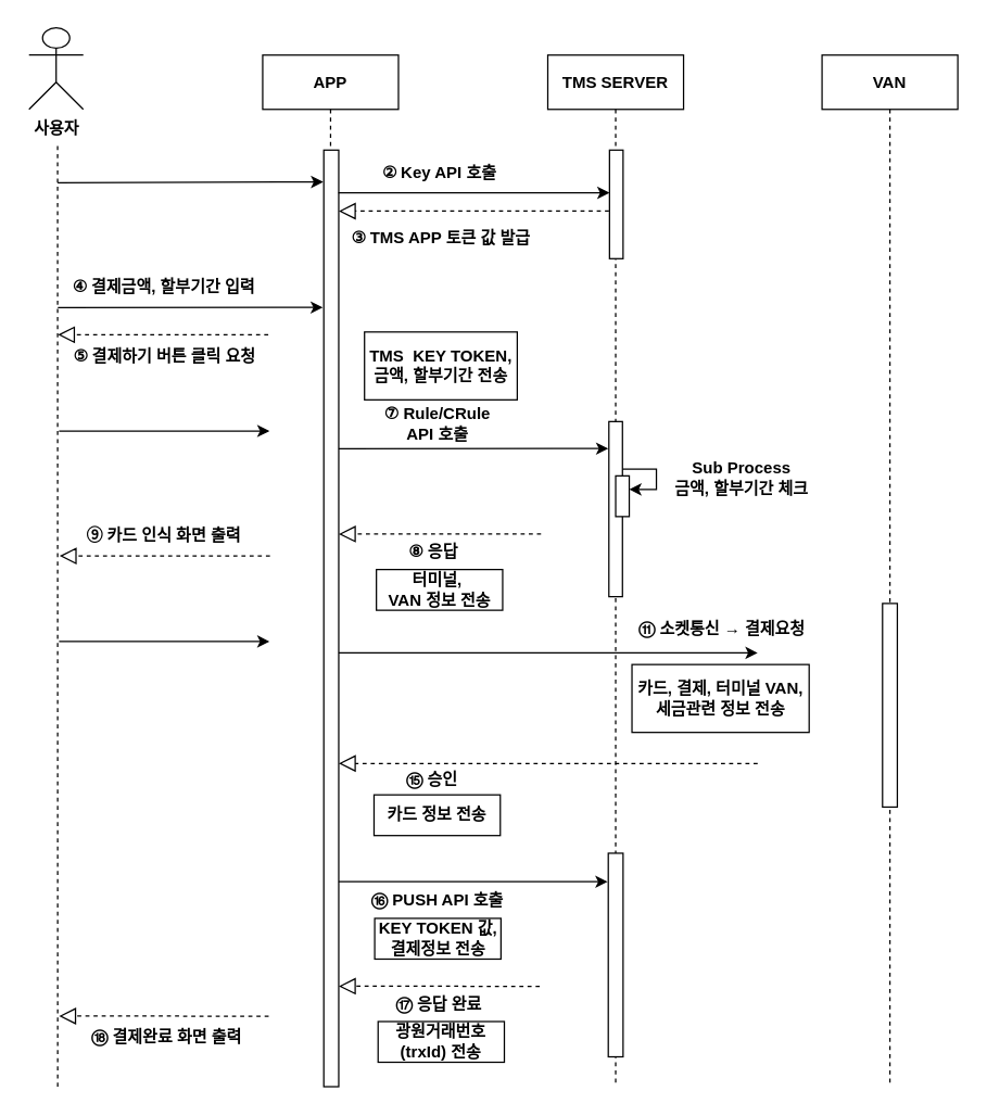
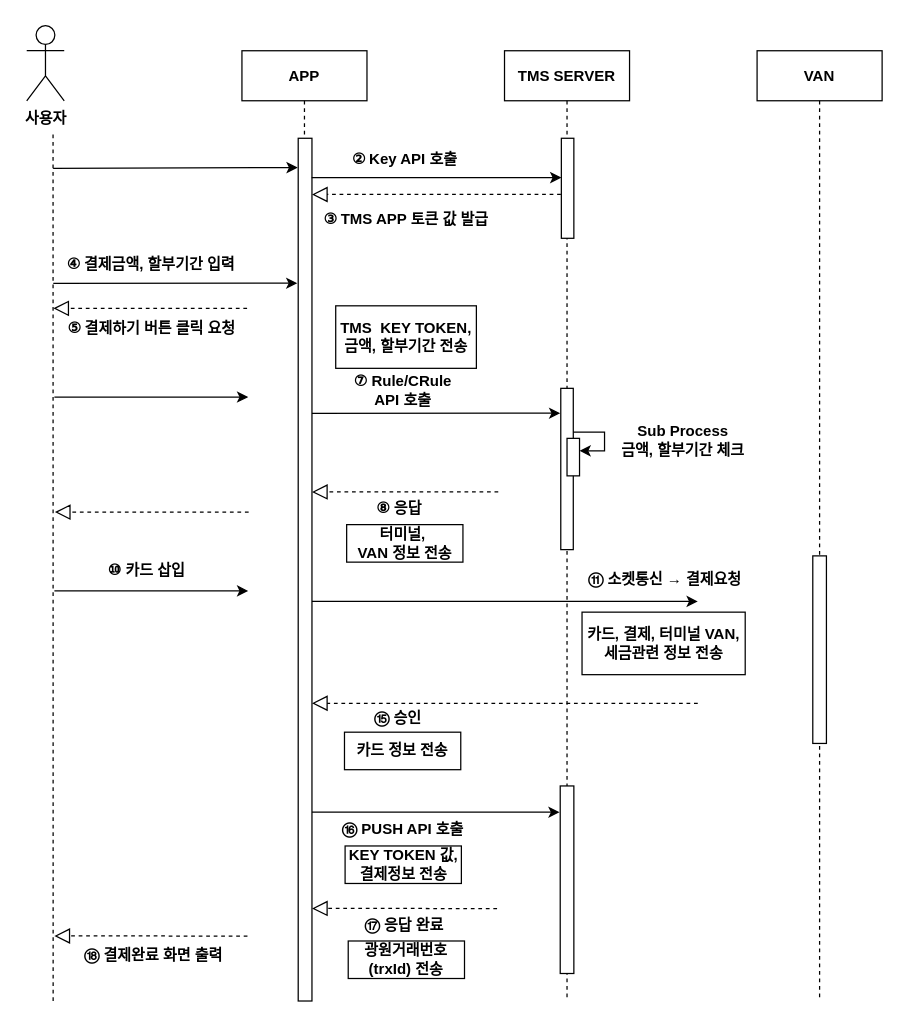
- <mxCell id="12" value="사용자" style="shape=umlActor;verticalLabelPosition=bottom;verticalAlign=top;html=1;outlineConnect=0;fontSize=12;fontStyle=1" parent="1" vertex="1"><mxGeometry x="20.87" y="20" width="40" height="60" as="geometry" /></mxCell>
+ <mxCell id="12" value="사용자" style="shape=umlActor;verticalLabelPosition=bottom;verticalAlign=top;html=1;outlineConnect=0;fontSize=12;fontStyle=1" parent="1" vertex="1"><mxGeometry x="20.87" y="20" width="30" height="60" as="geometry" /></mxCell>
- <mxCell id="20" value="&lt;font style=&quot;font-size: 12px;&quot;&gt;⑨ 카드 인식 화면 출력&amp;nbsp;&lt;/font&gt;" style="text;html=1;strokeColor=none;fillColor=none;align=center;verticalAlign=middle;whiteSpace=wrap;rounded=0;fontSize=12;fontStyle=1" parent="1" vertex="1"><mxGeometry x="56.51" y="384" width="129.76" height="20" as="geometry" /></mxCell>
+ <mxCell id="23" value="&lt;font style=&quot;font-size: 12px;&quot;&gt;&lt;span lang=&quot;EN-US&quot; style=&quot;line-height: 125%; font-family: &amp;quot;맑은 고딕&amp;quot;; font-size: 12px;&quot;&gt;⑩&lt;/span&gt;&amp;nbsp;카드 삽입&lt;/font&gt;" style="text;html=1;strokeColor=none;fillColor=none;align=center;verticalAlign=middle;whiteSpace=wrap;rounded=0;fontSize=12;fontStyle=1" parent="1" vertex="1"><mxGeometry x="71.5" y="446" width="90" height="20" as="geometry" /></mxCell>
